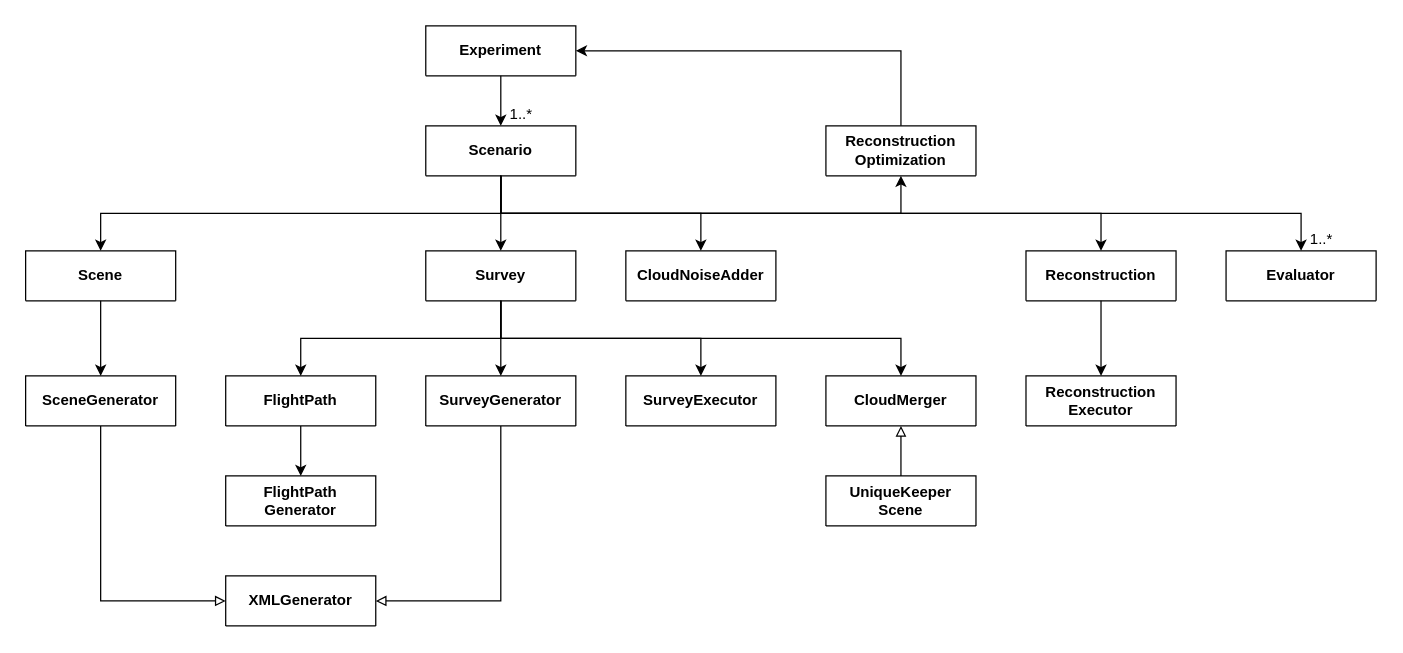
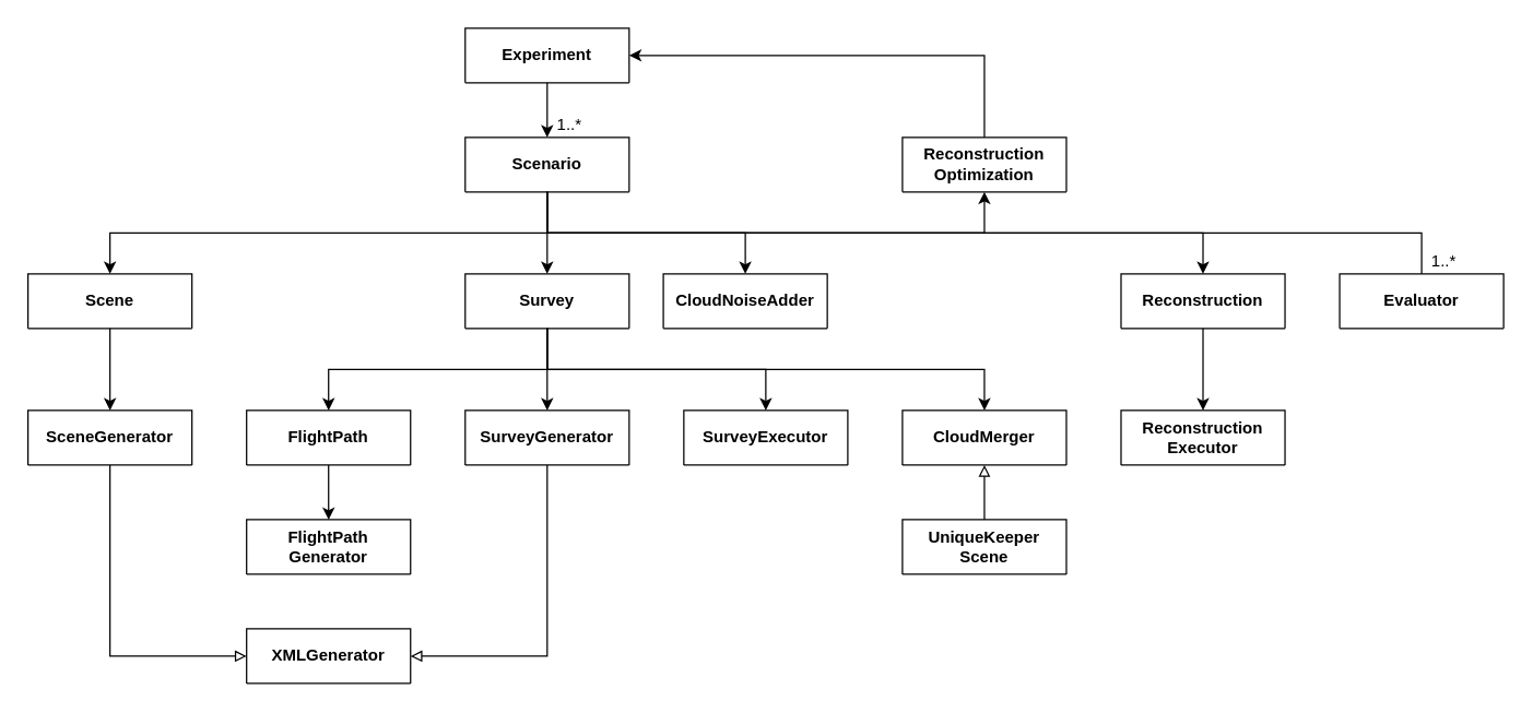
- <mxCell id="9" style="edgeStyle=elbowEdgeStyle;rounded=0;orthogonalLoop=1;jettySize=auto;elbow=vertical;html=1;strokeColor=default;align=center;verticalAlign=middle;fontFamily=Helvetica;fontSize=11;fontColor=default;labelBackgroundColor=default;endArrow=classic;" edge="1" parent="1" source="12" target="38"><mxGeometry relative="1" as="geometry" /></mxCell>
+ <mxCell id="9" style="edgeStyle=elbowEdgeStyle;rounded=0;orthogonalLoop=1;jettySize=auto;elbow=vertical;html=1;strokeColor=default;align=center;verticalAlign=middle;fontFamily=Helvetica;fontSize=11;fontColor=default;labelBackgroundColor=default;endArrow=none;" edge="1" parent="1" source="12" target="38"><mxGeometry relative="1" as="geometry" /></mxCell>
- <mxCell id="28" value="&lt;b&gt;CloudNoiseAdder&lt;/b&gt;" style="swimlane;fontStyle=0;childLayout=stackLayout;horizontal=1;startSize=40;fillColor=none;horizontalStack=0;resizeParent=1;resizeParentMax=0;resizeLast=0;collapsible=1;marginBottom=0;whiteSpace=wrap;html=1;" vertex="1" parent="1"><mxGeometry x="500" y="200" width="120" height="40" as="geometry" /></mxCell>
+ <mxCell id="28" value="&lt;b&gt;CloudNoiseAdder&lt;/b&gt;" style="swimlane;fontStyle=0;childLayout=stackLayout;horizontal=1;startSize=40;fillColor=none;horizontalStack=0;resizeParent=1;resizeParentMax=0;resizeLast=0;collapsible=1;marginBottom=0;whiteSpace=wrap;html=1;" vertex="1" parent="1"><mxGeometry x="485" y="200" width="120" height="40" as="geometry" /></mxCell>
